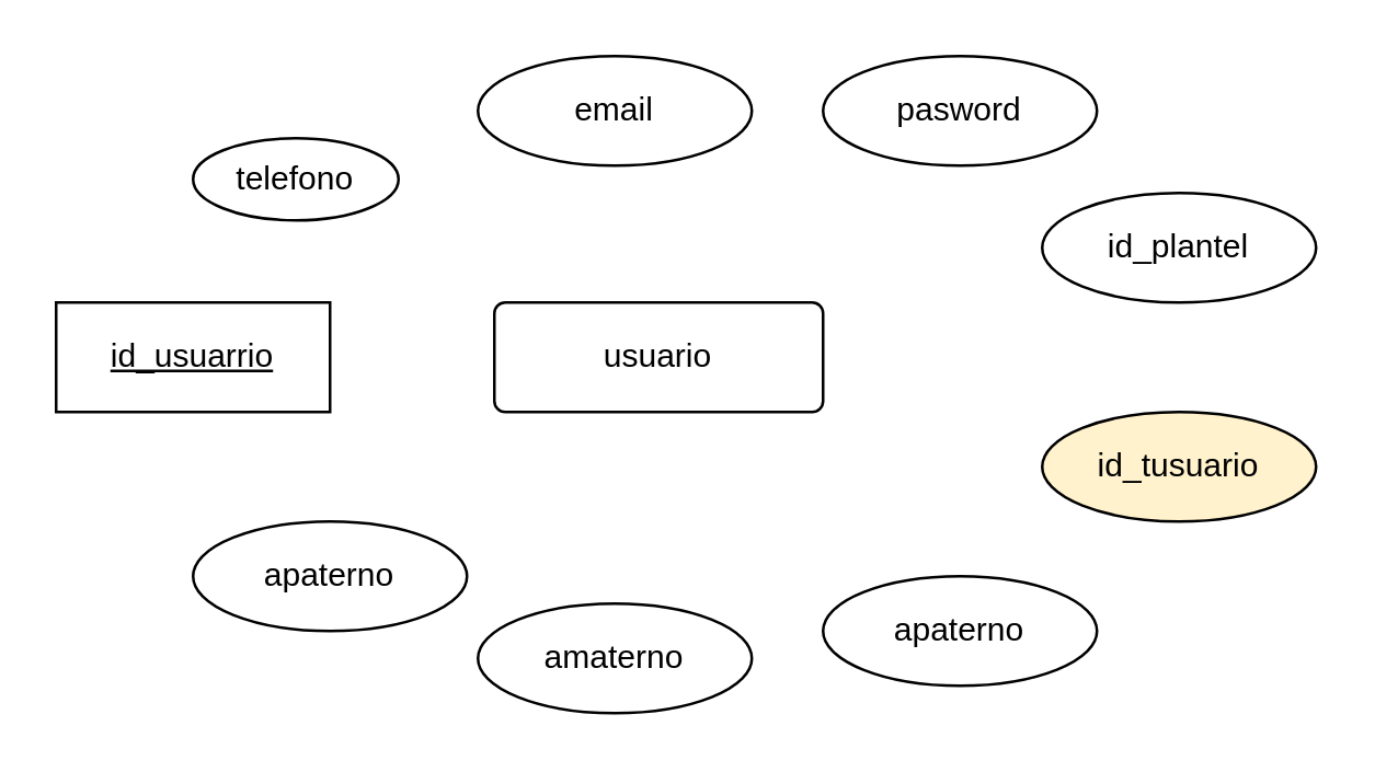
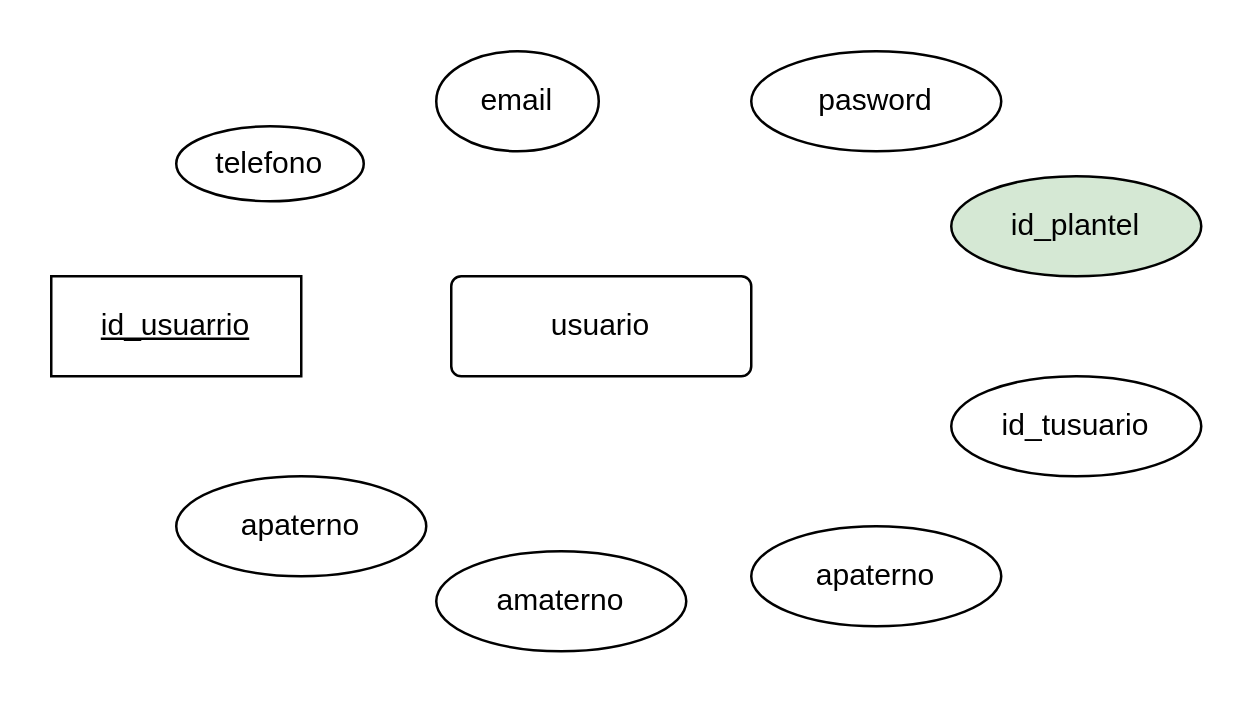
- <mxCell id="5" value="email" style="ellipse;whiteSpace=wrap;html=1;align=center;" vertex="1" parent="1"><mxGeometry x="174" y="20" width="100" height="40" as="geometry" /></mxCell>
+ <mxCell id="5" value="email" style="ellipse;whiteSpace=wrap;html=1;align=center;" vertex="1" parent="1"><mxGeometry x="174" y="20" width="65" height="40" as="geometry" /></mxCell>
- <mxCell id="7" value="id_plantel" style="ellipse;whiteSpace=wrap;html=1;align=center;" vertex="1" parent="1"><mxGeometry x="380" y="70" width="100" height="40" as="geometry" /></mxCell>
+ <mxCell id="7" value="id_plantel" style="ellipse;whiteSpace=wrap;html=1;align=center;fillColor=#d5e8d4;" vertex="1" parent="1"><mxGeometry x="380" y="70" width="100" height="40" as="geometry" /></mxCell>
- <mxCell id="8" value="id_tusuario" style="ellipse;whiteSpace=wrap;html=1;align=center;fillColor=#fff2cc;" vertex="1" parent="1"><mxGeometry x="380" y="150" width="100" height="40" as="geometry" /></mxCell>
+ <mxCell id="8" value="id_tusuario" style="ellipse;whiteSpace=wrap;html=1;align=center;" vertex="1" parent="1"><mxGeometry x="380" y="150" width="100" height="40" as="geometry" /></mxCell>
